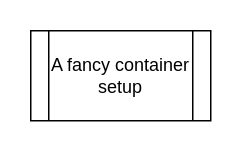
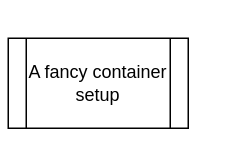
- <mxCell id="2" value="A fancy container setup" style="shape=process;whiteSpace=wrap;html=1;backgroundOutline=1;" parent="1" vertex="1"><mxGeometry x="20" y="20" width="120" height="60" as="geometry" /></mxCell>
+ <mxCell id="2" value="A fancy container setup" style="shape=process;whiteSpace=wrap;html=1;backgroundOutline=1;" parent="1" vertex="1"><mxGeometry x="5" y="25" width="120" height="60" as="geometry" /></mxCell>
